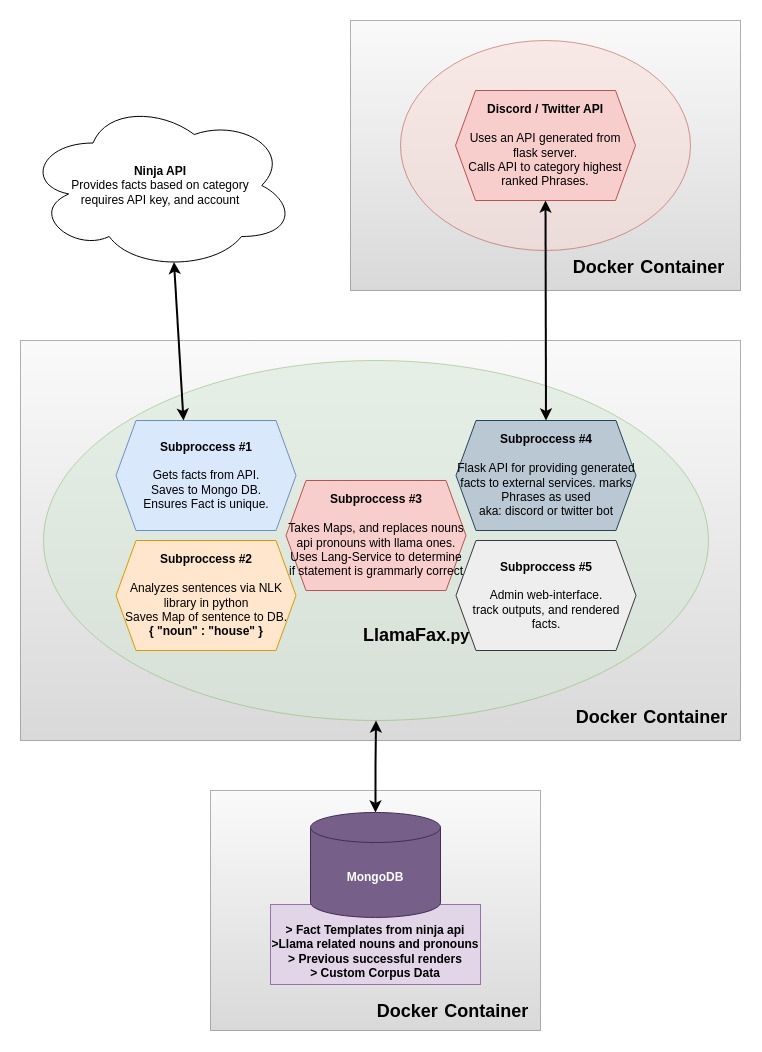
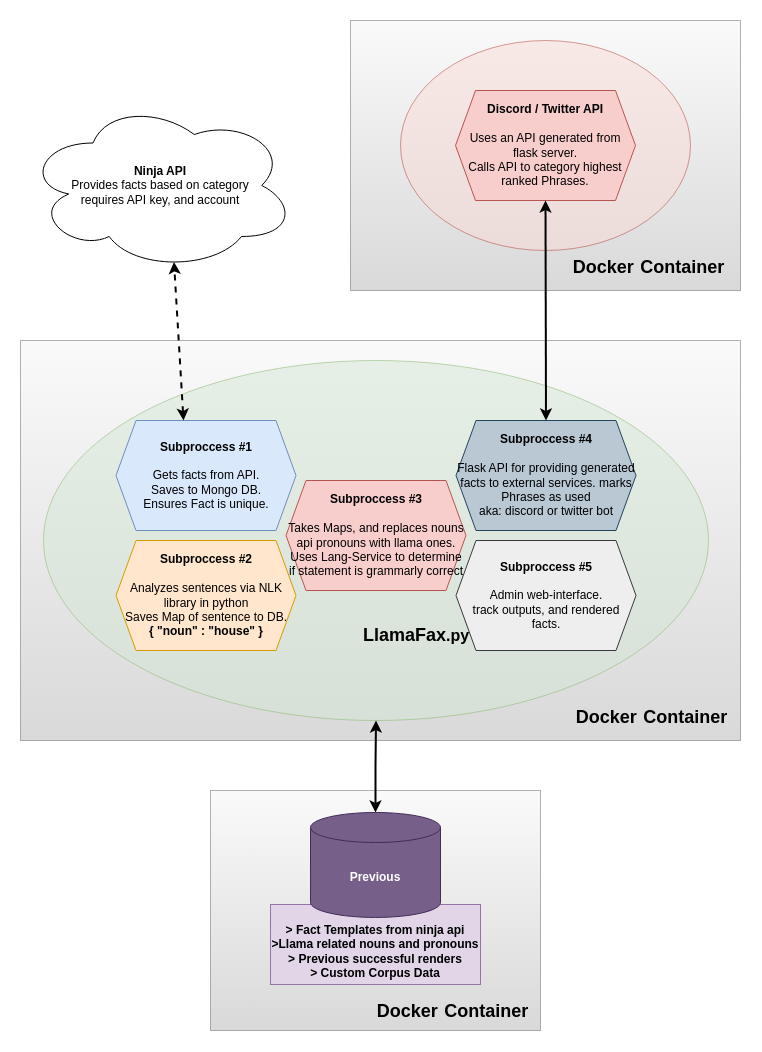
- <mxCell id="14" value="" style="endArrow=classic;startArrow=classic;html=1;rounded=0;exitX=0.375;exitY=0;exitDx=0;exitDy=0;entryX=0.55;entryY=0.95;entryDx=0;entryDy=0;entryPerimeter=0;strokeWidth=2;" parent="1" source="11" target="2" edge="1"><mxGeometry width="50" height="50" relative="1" as="geometry"><mxPoint x="129.5" y="460" as="sourcePoint" /><mxPoint x="120" y="300" as="targetPoint" /></mxGeometry></mxCell>
+ <mxCell id="14" value="" style="endArrow=classic;startArrow=classic;html=1;rounded=0;exitX=0.375;exitY=0;exitDx=0;exitDy=0;entryX=0.55;entryY=0.95;entryDx=0;entryDy=0;entryPerimeter=0;strokeWidth=2;dashed=1;" parent="1" source="11" target="2" edge="1"><mxGeometry width="50" height="50" relative="1" as="geometry"><mxPoint x="129.5" y="460" as="sourcePoint" /><mxPoint x="120" y="300" as="targetPoint" /></mxGeometry></mxCell>
- <mxCell id="24" value="&lt;b&gt;MongoDB&lt;/b&gt;" style="shape=cylinder3;whiteSpace=wrap;html=1;boundedLbl=1;backgroundOutline=1;size=15;fillColor=#76608a;strokeColor=#432D57;fontColor=#ffffff;" parent="21" vertex="1"><mxGeometry x="100" y="22" width="130" height="104.938" as="geometry" /></mxCell>
+ <mxCell id="24" value="&lt;b&gt;Previous&lt;/b&gt;" style="shape=cylinder3;whiteSpace=wrap;html=1;boundedLbl=1;backgroundOutline=1;size=15;fillColor=#76608a;strokeColor=#432D57;fontColor=#ffffff;" parent="21" vertex="1"><mxGeometry x="100" y="22" width="130" height="104.938" as="geometry" /></mxCell>
